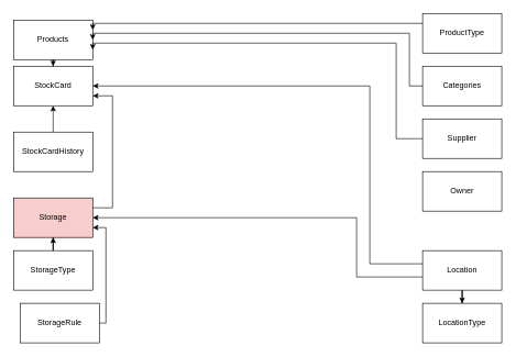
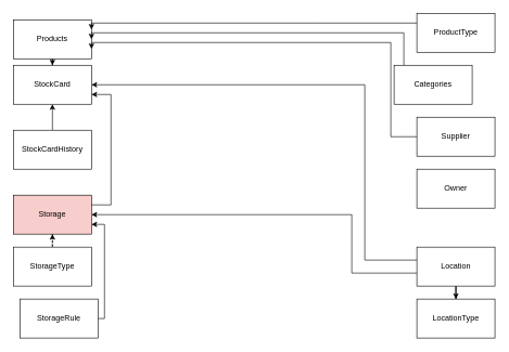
- <mxCell id="14" value="Categories" style="rounded=0;whiteSpace=wrap;html=1;" parent="1" vertex="1"><mxGeometry x="640" y="100" width="120" height="60" as="geometry" /></mxCell>
+ <mxCell id="14" value="Categories" style="rounded=0;whiteSpace=wrap;html=1;" parent="1" vertex="1"><mxGeometry x="605" y="100" width="120" height="60" as="geometry" /></mxCell>
- <mxCell id="18" value="" style="edgeStyle=orthogonalEdgeStyle;rounded=0;orthogonalLoop=1;jettySize=auto;html=1;" edge="1" parent="1" source="19" target="17"><mxGeometry relative="1" as="geometry" /></mxCell>
+ <mxCell id="18" value="" style="edgeStyle=orthogonalEdgeStyle;rounded=0;orthogonalLoop=1;jettySize=auto;html=1;dashed=1;" edge="1" parent="1" source="19" target="17"><mxGeometry relative="1" as="geometry" /></mxCell>
